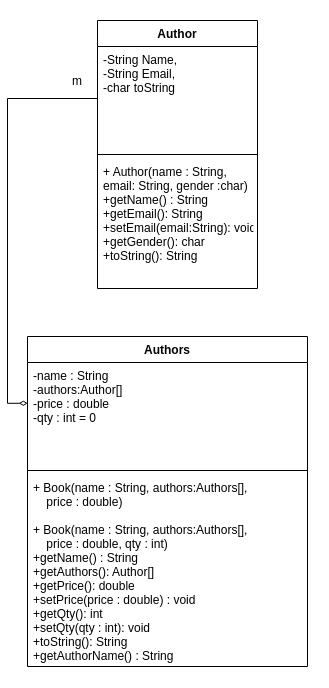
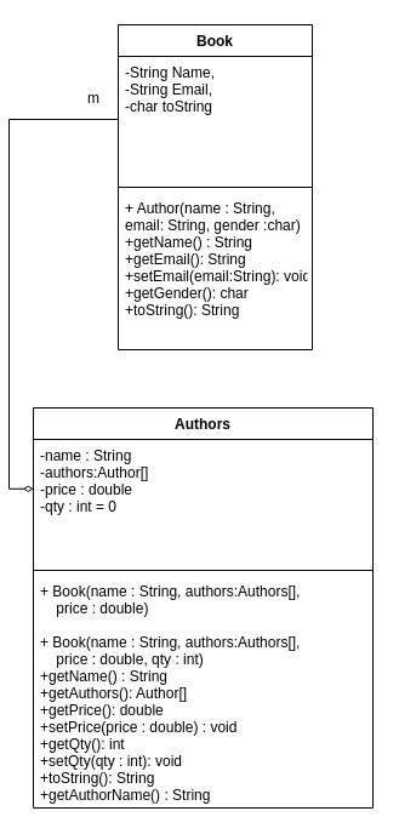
- <mxCell id="2" value="Author" style="swimlane;fontStyle=1;align=center;verticalAlign=top;childLayout=stackLayout;horizontal=1;startSize=26;horizontalStack=0;resizeParent=1;resizeParentMax=0;resizeLast=0;collapsible=1;marginBottom=0;" vertex="1" parent="1"><mxGeometry x="90" y="20" width="160" height="268" as="geometry" /></mxCell>
+ <mxCell id="2" value="Book" style="swimlane;fontStyle=1;align=center;verticalAlign=top;childLayout=stackLayout;horizontal=1;startSize=26;horizontalStack=0;resizeParent=1;resizeParentMax=0;resizeLast=0;collapsible=1;marginBottom=0;" vertex="1" parent="1"><mxGeometry x="90" y="20" width="160" height="268" as="geometry" /></mxCell>
